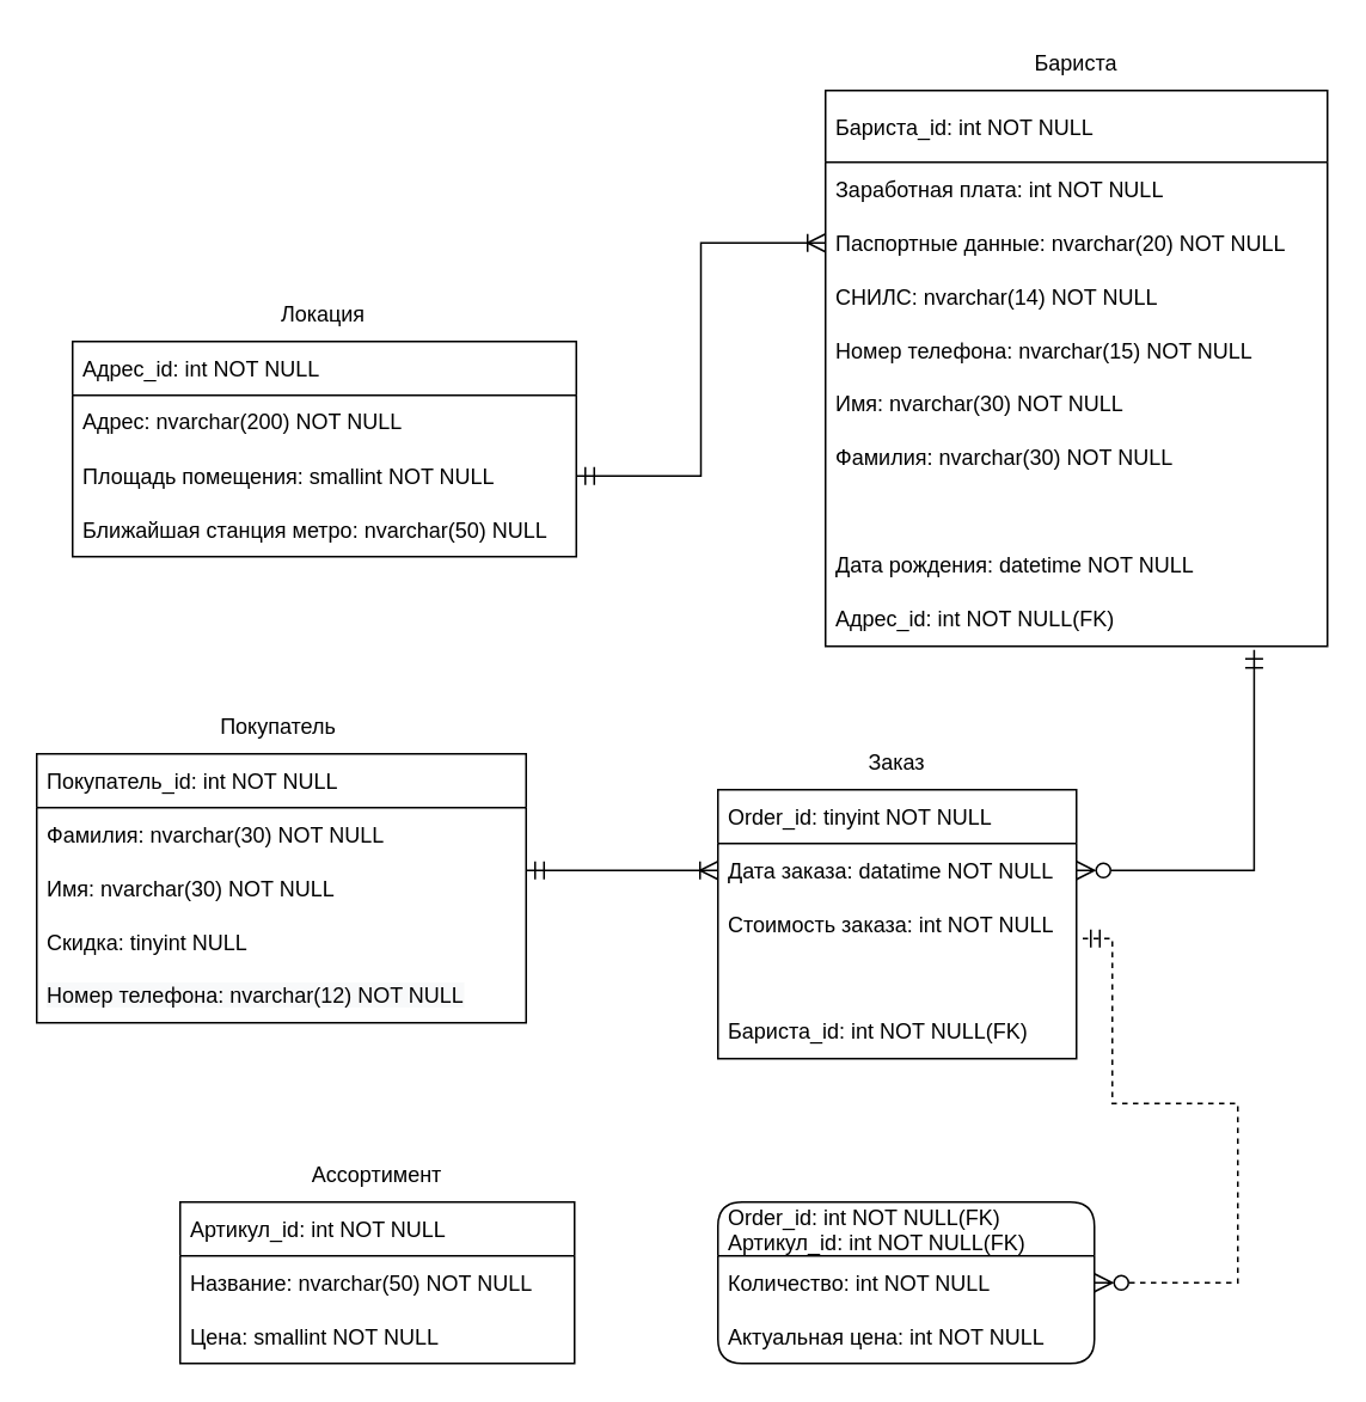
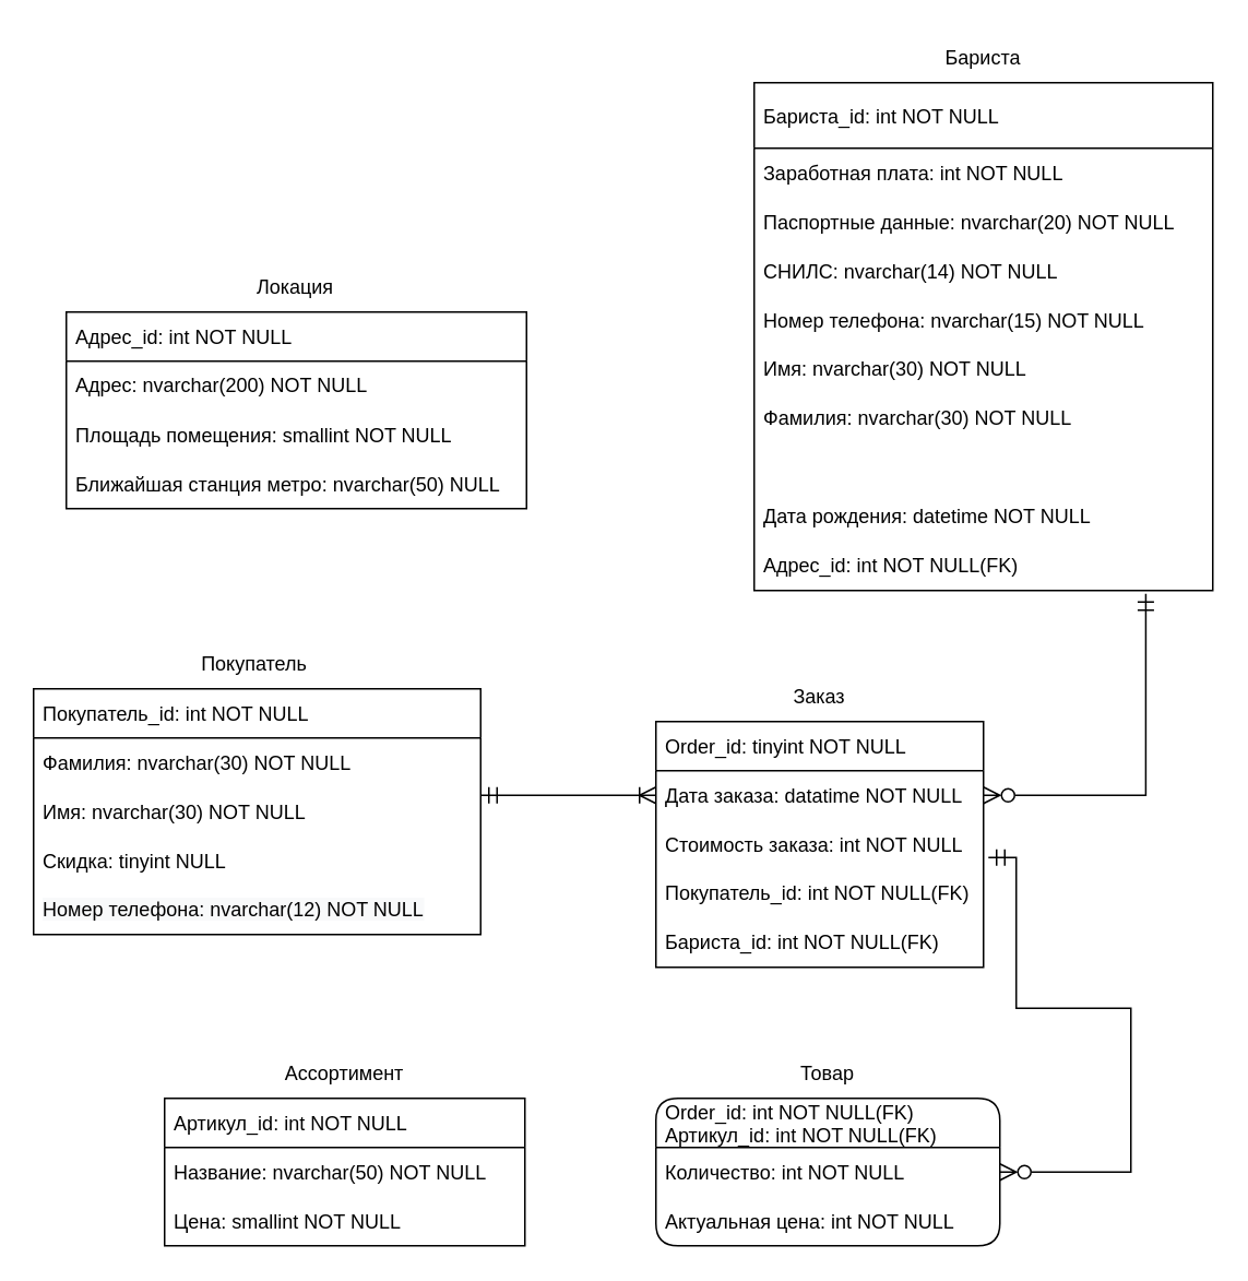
- <mxCell id="17" style="edgeStyle=orthogonalEdgeStyle;rounded=0;orthogonalLoop=1;jettySize=auto;html=1;exitX=1;exitY=0.5;exitDx=0;exitDy=0;entryX=0;entryY=0.5;entryDx=0;entryDy=0;startArrow=ERmandOne;startFill=0;endArrow=ERoneToMany;endFill=0;endSize=8;startSize=8;" parent="1" source="4" target="9" edge="1"><mxGeometry relative="1" as="geometry" /></mxCell>
+ <mxCell id="27" value="&lt;span style=&quot;&quot;&gt;Покупатель_id: int NOT NULL(FK)&lt;/span&gt;" style="text;html=1;strokeColor=none;fillColor=none;align=left;verticalAlign=middle;whiteSpace=wrap;rounded=0;sketch=0;fontFamily=Helvetica;spacingLeft=4;" parent="24" vertex="1"><mxGeometry y="90" width="200" height="30" as="geometry" /></mxCell>
- <mxCell id="40" style="edgeStyle=orthogonalEdgeStyle;rounded=0;orthogonalLoop=1;jettySize=auto;html=1;fontFamily=Helvetica;startSize=8;endSize=8;entryX=1.015;entryY=0.767;entryDx=0;entryDy=0;entryPerimeter=0;startArrow=ERzeroToMany;startFill=0;endArrow=ERmandOne;endFill=0;dashed=1;" parent="1" source="31" target="26" edge="1"><mxGeometry relative="1" as="geometry"><mxPoint x="660" y="520" as="targetPoint" /><Array as="points"><mxPoint x="690" y="715" /><mxPoint x="690" y="615" /><mxPoint x="620" y="615" /><mxPoint x="620" y="523" /></Array></mxGeometry></mxCell>
+ <mxCell id="40" style="edgeStyle=orthogonalEdgeStyle;rounded=0;orthogonalLoop=1;jettySize=auto;html=1;fontFamily=Helvetica;startSize=8;endSize=8;entryX=1.015;entryY=0.767;entryDx=0;entryDy=0;entryPerimeter=0;startArrow=ERzeroToMany;startFill=0;endArrow=ERmandOne;endFill=0;" parent="1" source="31" target="26" edge="1"><mxGeometry relative="1" as="geometry"><mxPoint x="660" y="520" as="targetPoint" /><Array as="points"><mxPoint x="690" y="715" /><mxPoint x="690" y="615" /><mxPoint x="620" y="615" /><mxPoint x="620" y="523" /></Array></mxGeometry></mxCell>
+ <mxCell id="33" value="Товар" style="text;html=1;strokeColor=none;fillColor=none;align=center;verticalAlign=middle;whiteSpace=wrap;rounded=0;shadow=0;glass=0;comic=0;sketch=0;" parent="1" vertex="1"><mxGeometry x="400" y="640" width="210" height="30" as="geometry" /></mxCell>
